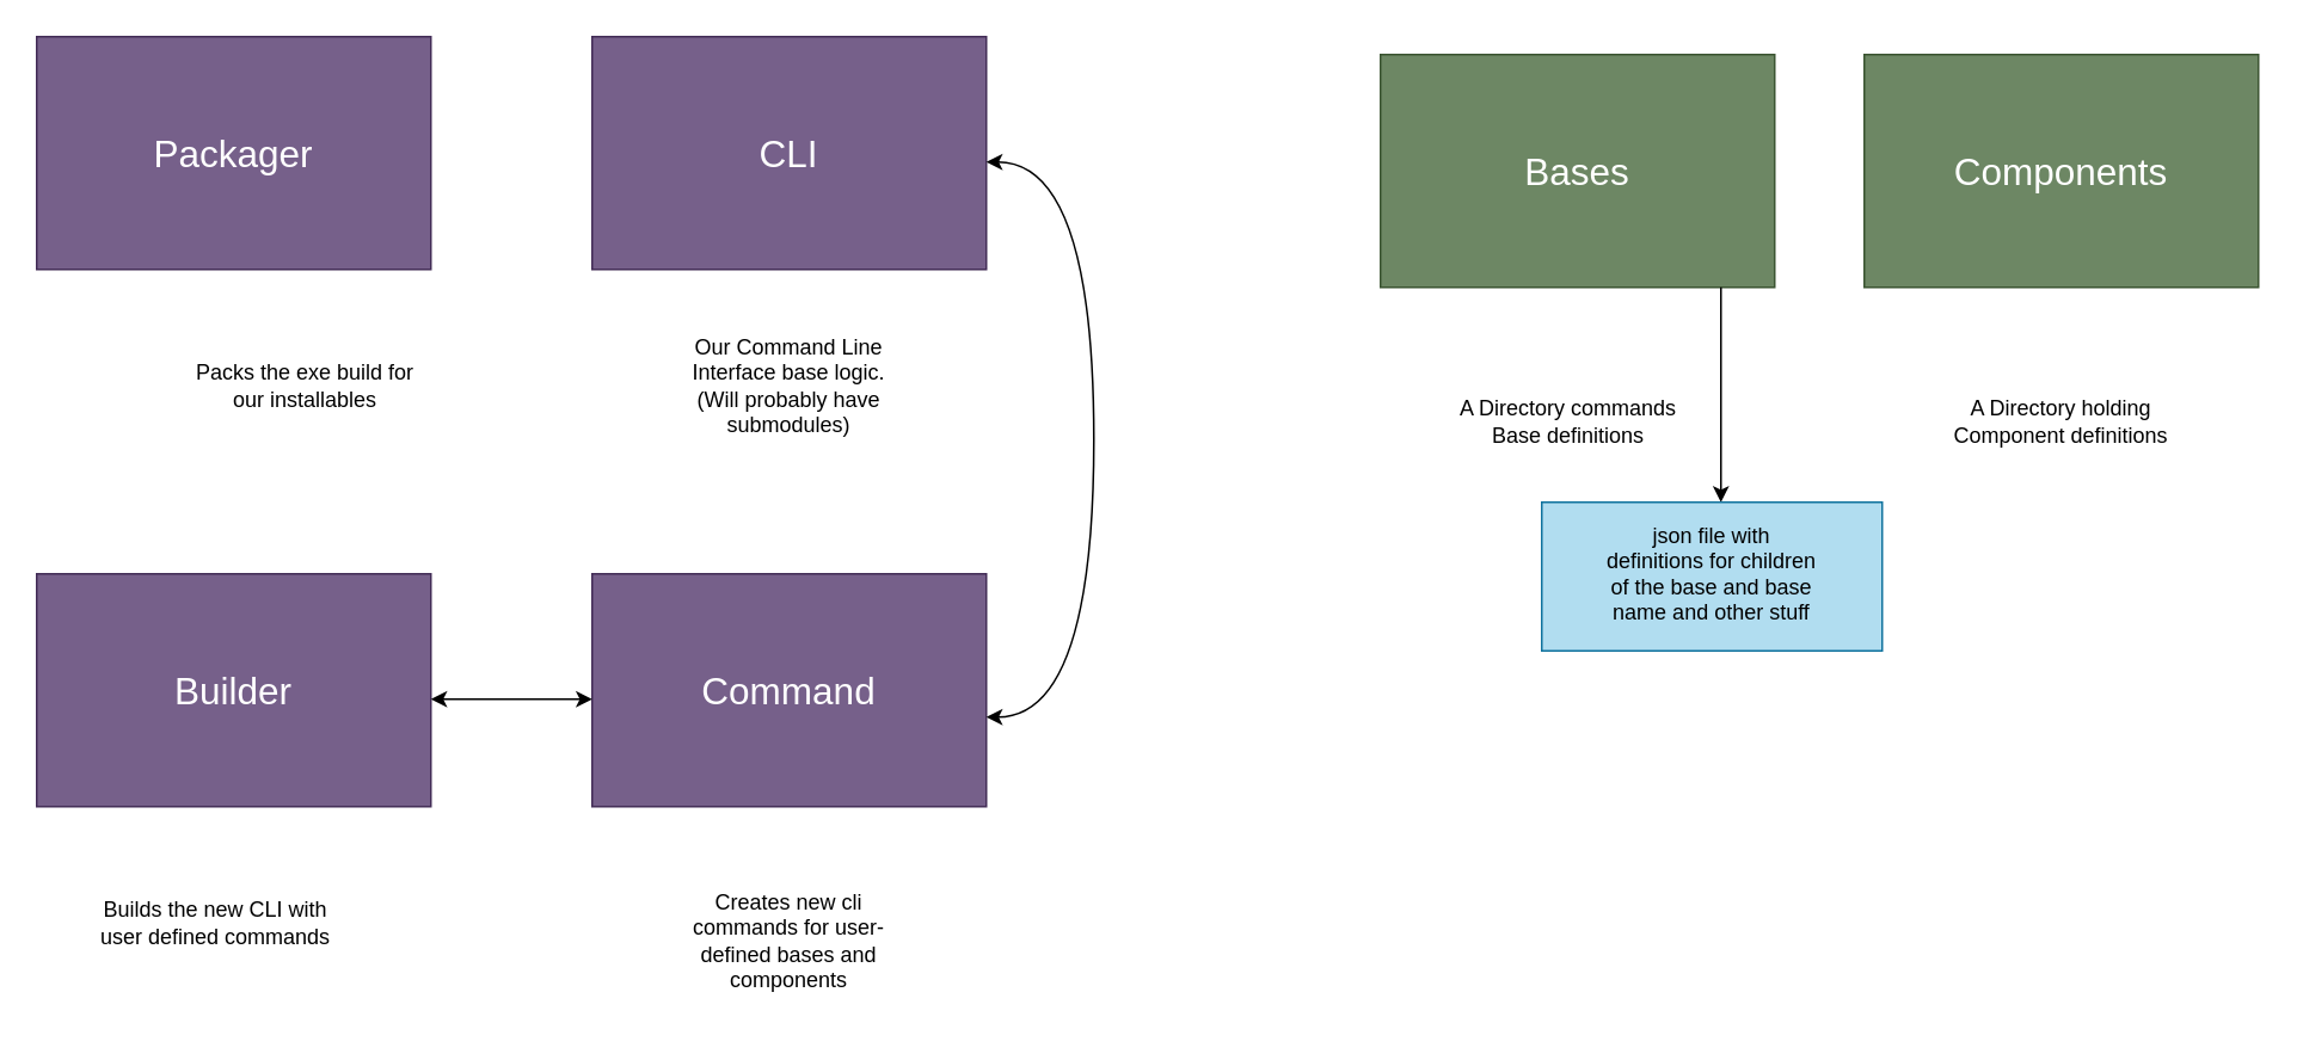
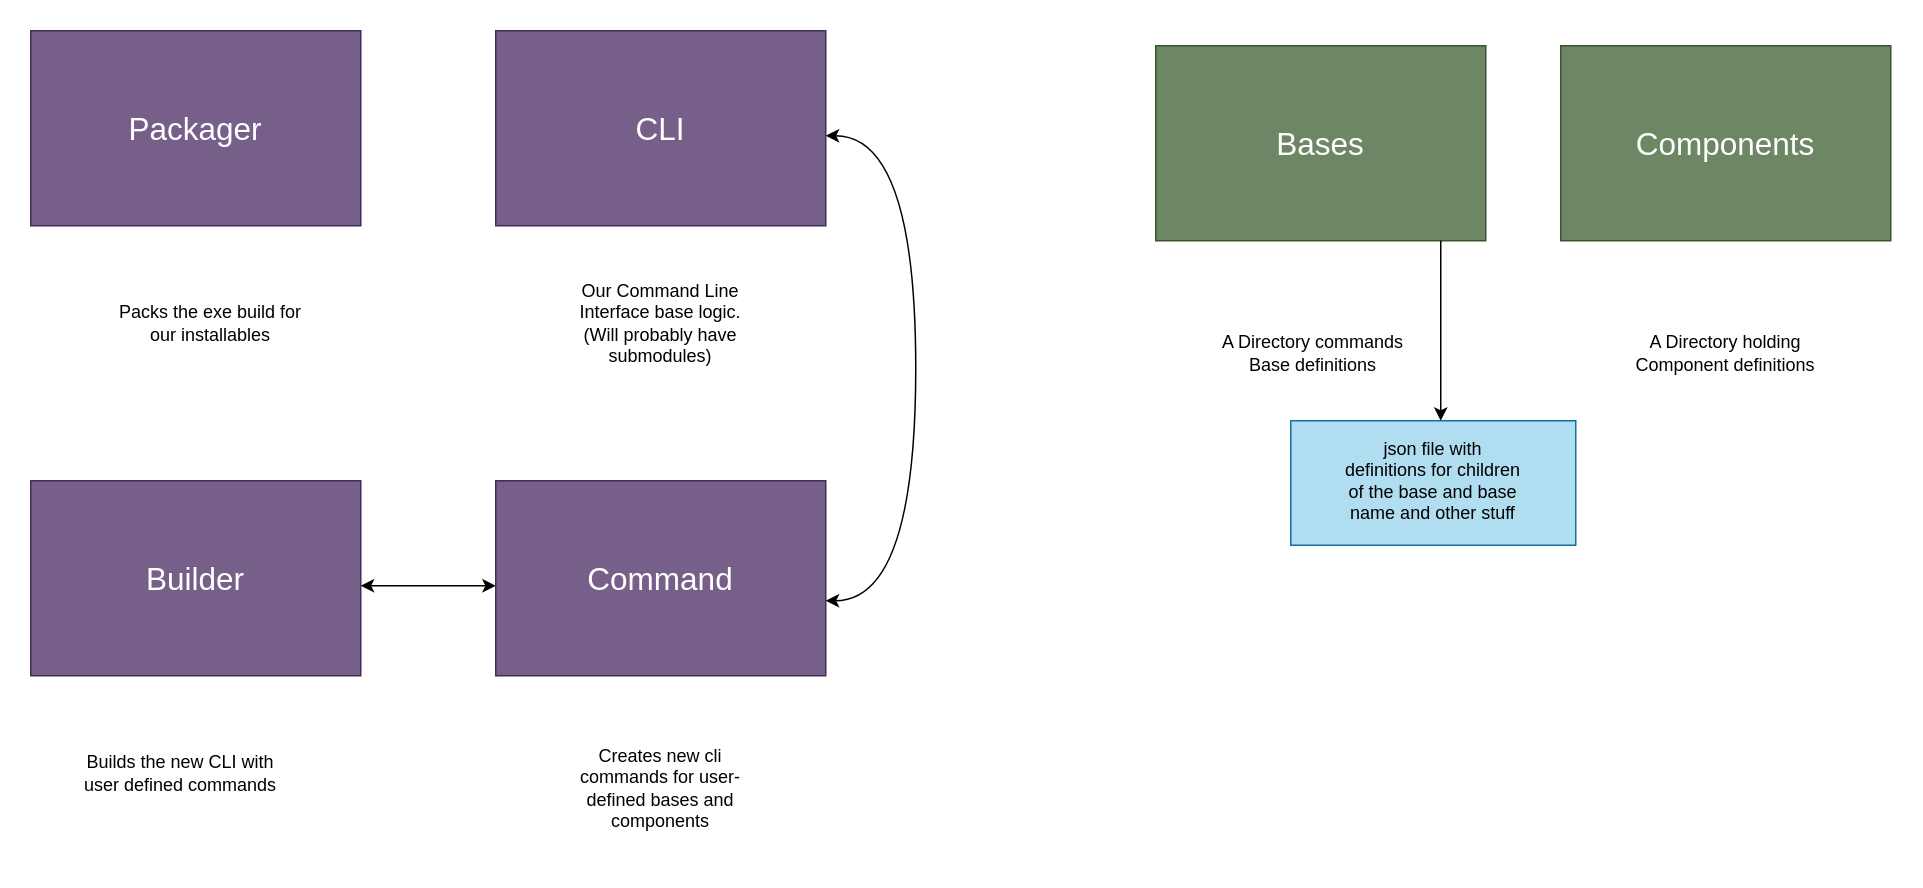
- <mxCell id="12" value="Packs the exe build for our installables" style="text;html=1;strokeColor=none;fillColor=none;align=center;verticalAlign=middle;whiteSpace=wrap;rounded=0;" vertex="1" parent="1"><mxGeometry x="100" y="170" width="140" height="90" as="geometry" /></mxCell>
+ <mxCell id="12" value="Packs the exe build for our installables" style="text;html=1;strokeColor=none;fillColor=none;align=center;verticalAlign=middle;whiteSpace=wrap;rounded=0;" vertex="1" parent="1"><mxGeometry x="70" y="170" width="140" height="90" as="geometry" /></mxCell>
